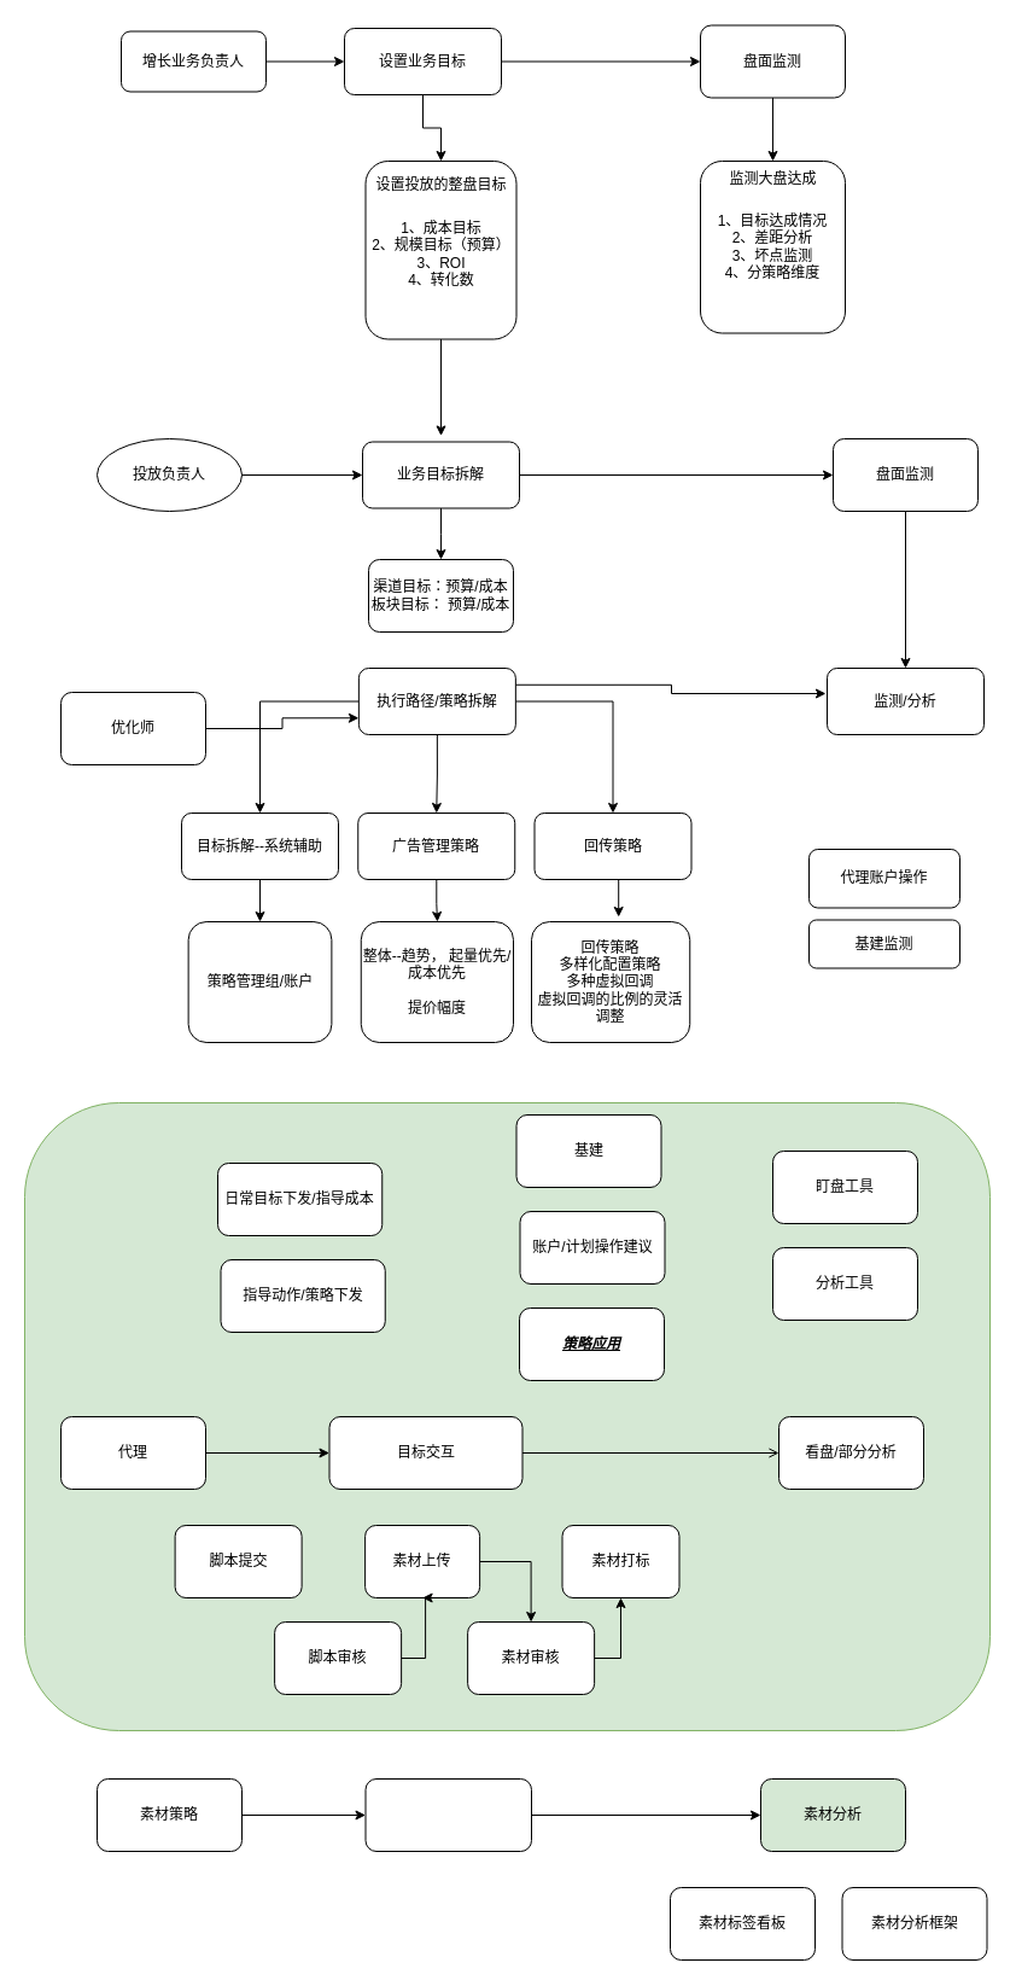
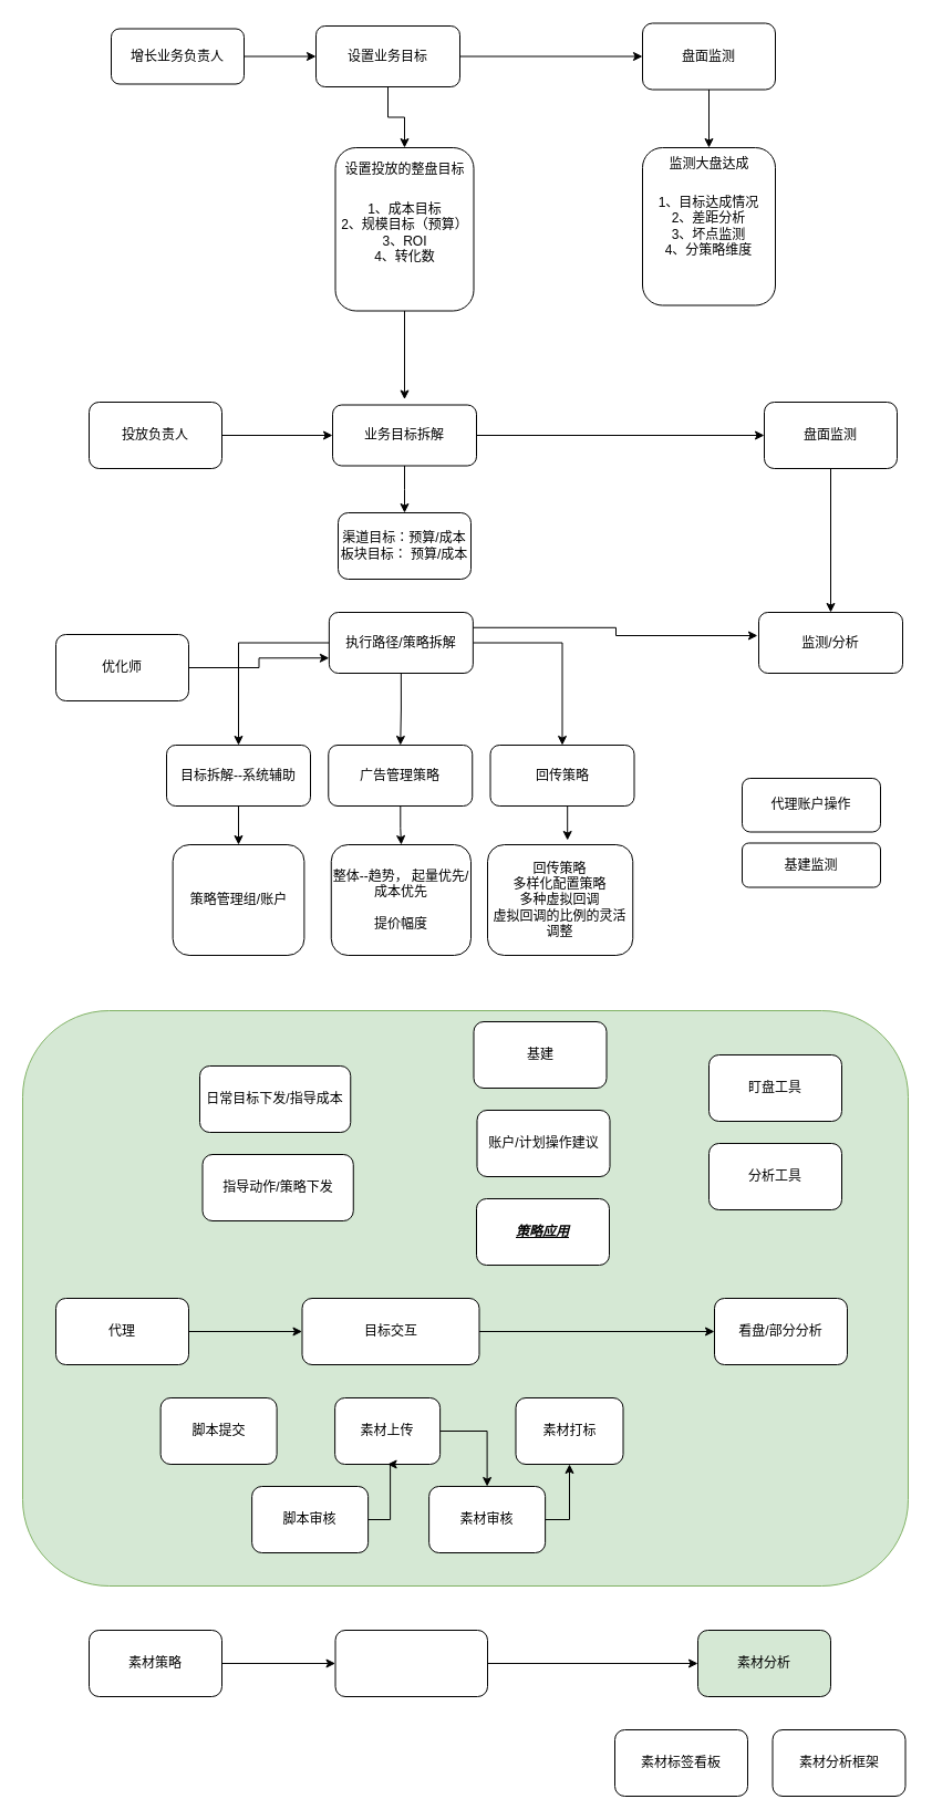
- <mxCell id="16" value="投放负责人" style="ellipse;whiteSpace=wrap;html=1;" parent="1" vertex="1"><mxGeometry x="80" y="363" width="120" height="60" as="geometry" /></mxCell>
+ <mxCell id="16" value="投放负责人" style="rounded=1;whiteSpace=wrap;html=1;" parent="1" vertex="1"><mxGeometry x="80" y="363" width="120" height="60" as="geometry" /></mxCell>
- <mxCell id="45" value="" style="edgeStyle=orthogonalEdgeStyle;rounded=0;orthogonalLoop=1;jettySize=auto;html=1;endArrow=open;" edge="1" parent="1" source="46" target="47"><mxGeometry relative="1" as="geometry" /></mxCell>
+ <mxCell id="45" value="" style="edgeStyle=orthogonalEdgeStyle;rounded=0;orthogonalLoop=1;jettySize=auto;html=1;" edge="1" parent="1" source="46" target="47"><mxGeometry relative="1" as="geometry" /></mxCell>
